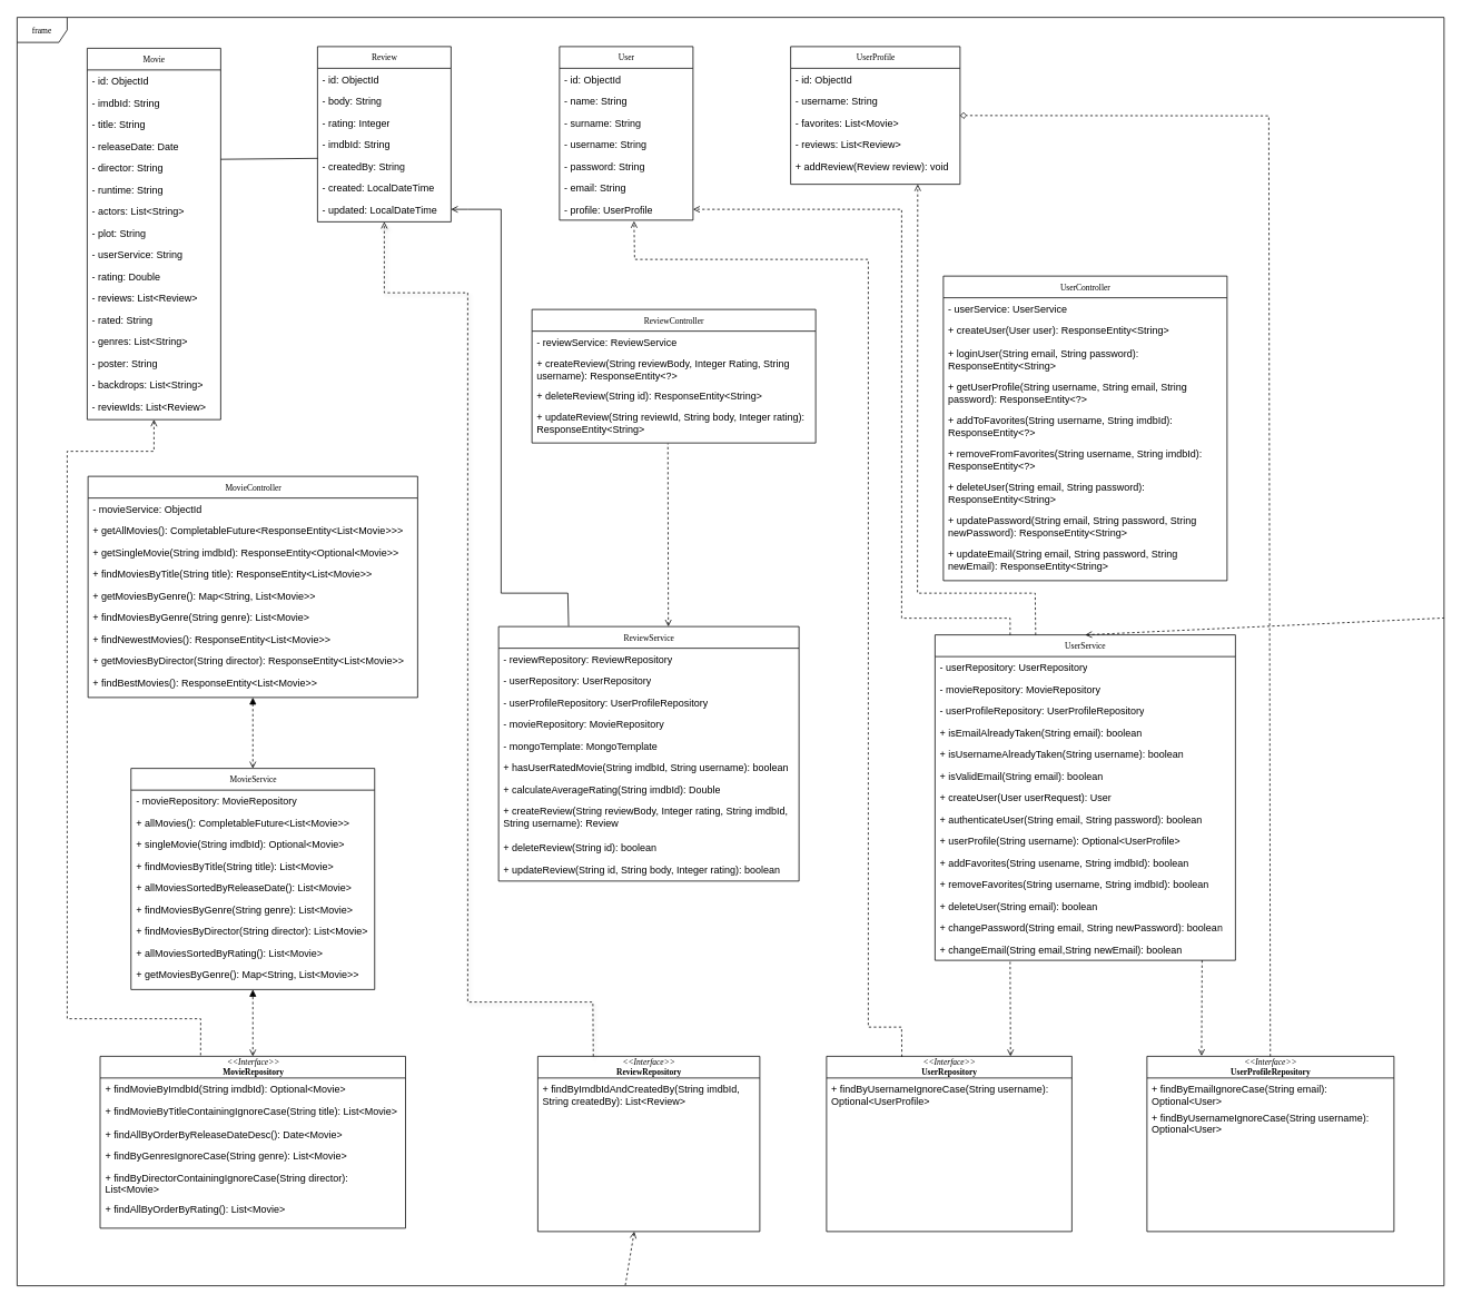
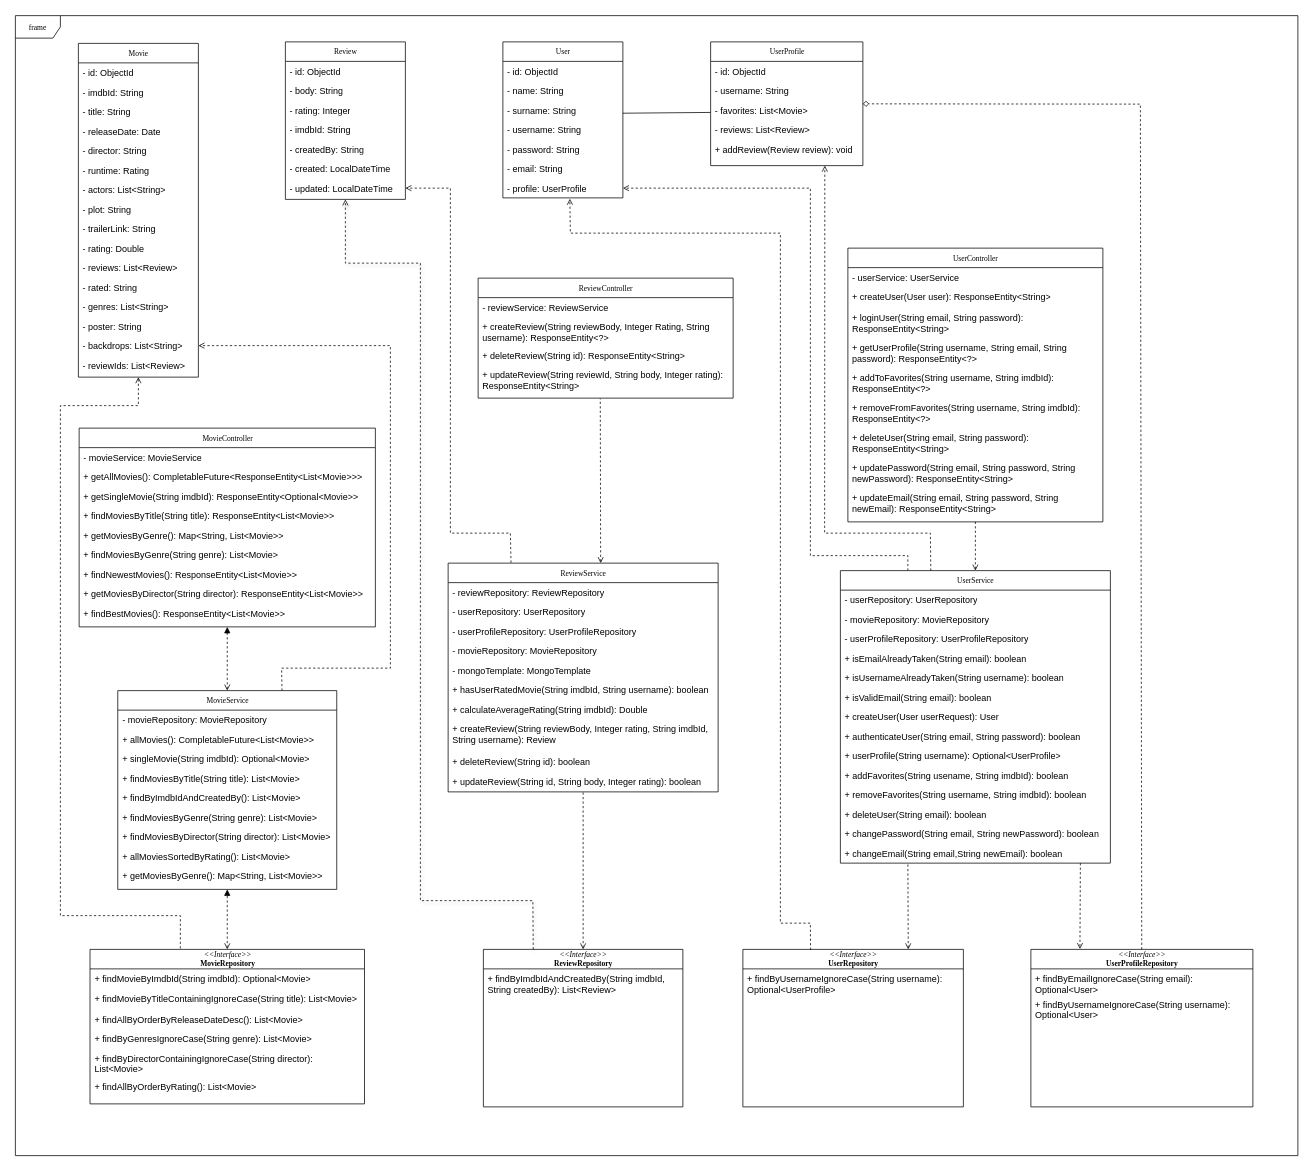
+ <mxCell id="124" value="" style="endArrow=none;html=1;rounded=0;exitX=0.999;exitY=0.658;exitDx=0;exitDy=0;exitPerimeter=0;entryX=-0.001;entryY=0.618;entryDx=0;entryDy=0;entryPerimeter=0;" parent="1" source="31" target="39" edge="1"><mxGeometry width="50" height="50" relative="1" as="geometry"><mxPoint x="840" y="210" as="sourcePoint" /><mxPoint x="890" y="160" as="targetPoint" /></mxGeometry></mxCell>
- <mxCell id="125" value="" style="endArrow=none;html=1;rounded=0;exitX=1.001;exitY=0.118;exitDx=0;exitDy=0;entryX=0.002;entryY=0.152;entryDx=0;entryDy=0;entryPerimeter=0;exitPerimeter=0;" parent="1" source="8" target="25" edge="1"><mxGeometry width="50" height="50" relative="1" as="geometry"><mxPoint x="340" y="170" as="sourcePoint" /><mxPoint x="390" y="120" as="targetPoint" /></mxGeometry></mxCell>
- <mxCell id="9" value="- runtime: String" style="text;html=1;strokeColor=none;fillColor=none;align=left;verticalAlign=top;spacingLeft=4;spacingRight=4;whiteSpace=wrap;overflow=hidden;rotatable=0;points=[[0,0.5],[1,0.5]];portConstraint=eastwest;" parent="3" vertex="1"><mxGeometry y="156" width="160" height="26" as="geometry" /></mxCell>
+ <mxCell id="9" value="- runtime: Rating" style="text;html=1;strokeColor=none;fillColor=none;align=left;verticalAlign=top;spacingLeft=4;spacingRight=4;whiteSpace=wrap;overflow=hidden;rotatable=0;points=[[0,0.5],[1,0.5]];portConstraint=eastwest;" parent="3" vertex="1"><mxGeometry y="156" width="160" height="26" as="geometry" /></mxCell>
- <mxCell id="12" value="- userService: String" style="text;html=1;strokeColor=none;fillColor=none;align=left;verticalAlign=top;spacingLeft=4;spacingRight=4;whiteSpace=wrap;overflow=hidden;rotatable=0;points=[[0,0.5],[1,0.5]];portConstraint=eastwest;" parent="3" vertex="1"><mxGeometry y="234" width="160" height="26" as="geometry" /></mxCell>
+ <mxCell id="12" value="- trailerLink: String" style="text;html=1;strokeColor=none;fillColor=none;align=left;verticalAlign=top;spacingLeft=4;spacingRight=4;whiteSpace=wrap;overflow=hidden;rotatable=0;points=[[0,0.5],[1,0.5]];portConstraint=eastwest;" parent="3" vertex="1"><mxGeometry y="234" width="160" height="26" as="geometry" /></mxCell>
- <mxCell id="129" value="" style="endArrow=open;html=1;rounded=0;startArrow=none;startFill=0;endFill=0;dashed=0;entryX=1;entryY=0.5;entryDx=0;entryDy=0;exitX=0.233;exitY=-0.002;exitDx=0;exitDy=0;exitPerimeter=0;" parent="1" source="52" target="27" edge="1"><mxGeometry width="50" height="50" relative="1" as="geometry"><mxPoint x="750" y="980" as="sourcePoint" /><mxPoint x="523" y="270" as="targetPoint" /><Array as="points"><mxPoint x="680" y="710" /><mxPoint x="600" y="710" /><mxPoint x="600" y="250" /><mxPoint x="560" y="250" /></Array></mxGeometry></mxCell>
+ <mxCell id="129" value="" style="endArrow=open;html=1;rounded=0;startArrow=none;startFill=0;endFill=0;dashed=1;entryX=1;entryY=0.5;entryDx=0;entryDy=0;exitX=0.233;exitY=-0.002;exitDx=0;exitDy=0;exitPerimeter=0;" parent="1" source="52" target="27" edge="1"><mxGeometry width="50" height="50" relative="1" as="geometry"><mxPoint x="750" y="980" as="sourcePoint" /><mxPoint x="523" y="270" as="targetPoint" /><Array as="points"><mxPoint x="680" y="710" /><mxPoint x="600" y="710" /><mxPoint x="600" y="250" /><mxPoint x="560" y="250" /></Array></mxGeometry></mxCell>
- <mxCell id="79" value="- movieService: ObjectId" style="text;html=1;strokeColor=none;fillColor=none;align=left;verticalAlign=top;spacingLeft=4;spacingRight=4;whiteSpace=wrap;overflow=hidden;rotatable=0;points=[[0,0.5],[1,0.5]];portConstraint=eastwest;" parent="78" vertex="1"><mxGeometry y="26" width="395" height="26" as="geometry" /></mxCell>
+ <mxCell id="79" value="- movieService: MovieService" style="text;html=1;strokeColor=none;fillColor=none;align=left;verticalAlign=top;spacingLeft=4;spacingRight=4;whiteSpace=wrap;overflow=hidden;rotatable=0;points=[[0,0.5],[1,0.5]];portConstraint=eastwest;" parent="78" vertex="1"><mxGeometry y="26" width="395" height="26" as="geometry" /></mxCell>
+ <mxCell id="128" value="" style="endArrow=open;html=1;rounded=0;startArrow=none;startFill=0;endFill=0;dashed=1;entryX=1;entryY=0.5;entryDx=0;entryDy=0;exitX=0.75;exitY=0;exitDx=0;exitDy=0;" parent="1" source="42" target="18" edge="1"><mxGeometry width="50" height="50" relative="1" as="geometry"><mxPoint x="400" y="950" as="sourcePoint" /><mxPoint x="450" y="900" as="targetPoint" /><Array as="points"><mxPoint x="375" y="890" /><mxPoint x="520" y="890" /><mxPoint x="520" y="460" /></Array></mxGeometry></mxCell>
- <mxCell id="118" value="" style="endArrow=none;html=1;rounded=0;exitX=0.5;exitY=0;exitDx=0;exitDy=0;dashed=1;startArrow=open;startFill=0;" parent="1" source="63" target="2" edge="1"><mxGeometry width="50" height="50" relative="1" as="geometry"><mxPoint x="990" y="720" as="sourcePoint" /><mxPoint x="1300" y="700" as="targetPoint" /></mxGeometry></mxCell>
+ <mxCell id="118" value="" style="endArrow=none;html=1;rounded=0;exitX=0.5;exitY=0;exitDx=0;exitDy=0;entryX=0.5;entryY=1;entryDx=0;entryDy=0;dashed=1;startArrow=open;startFill=0;" parent="1" source="63" target="93" edge="1"><mxGeometry width="50" height="50" relative="1" as="geometry"><mxPoint x="990" y="720" as="sourcePoint" /><mxPoint x="1300" y="700" as="targetPoint" /></mxGeometry></mxCell>
- <mxCell id="47" value="+ allMoviesSortedByReleaseDate(): List&amp;lt;Movie&amp;gt;" style="text;html=1;strokeColor=none;fillColor=none;align=left;verticalAlign=top;spacingLeft=4;spacingRight=4;whiteSpace=wrap;overflow=hidden;rotatable=0;points=[[0,0.5],[1,0.5]];portConstraint=eastwest;" parent="42" vertex="1"><mxGeometry y="130" width="292" height="26" as="geometry" /></mxCell>
+ <mxCell id="47" value="+ findByImdbIdAndCreatedBy(): List&amp;lt;Movie&amp;gt;" style="text;html=1;strokeColor=none;fillColor=none;align=left;verticalAlign=top;spacingLeft=4;spacingRight=4;whiteSpace=wrap;overflow=hidden;rotatable=0;points=[[0,0.5],[1,0.5]];portConstraint=eastwest;" parent="42" vertex="1"><mxGeometry y="130" width="292" height="26" as="geometry" /></mxCell>
- <mxCell id="106" value="+ findAllByOrderByReleaseDateDesc(): Date&amp;lt;Movie&amp;gt;" style="text;html=1;strokeColor=none;fillColor=none;align=left;verticalAlign=top;spacingLeft=4;spacingRight=4;whiteSpace=wrap;overflow=hidden;rotatable=0;points=[[0,0.5],[1,0.5]];portConstraint=eastwest;" parent="103" vertex="1"><mxGeometry y="80" width="366" height="26" as="geometry" /></mxCell>
+ <mxCell id="106" value="+ findAllByOrderByReleaseDateDesc(): List&amp;lt;Movie&amp;gt;" style="text;html=1;strokeColor=none;fillColor=none;align=left;verticalAlign=top;spacingLeft=4;spacingRight=4;whiteSpace=wrap;overflow=hidden;rotatable=0;points=[[0,0.5],[1,0.5]];portConstraint=eastwest;" parent="103" vertex="1"><mxGeometry y="80" width="366" height="26" as="geometry" /></mxCell>
- <mxCell id="120" value="" style="endArrow=none;html=1;rounded=0;dashed=1;startArrow=open;startFill=0;" parent="1" source="110" target="2" edge="1"><mxGeometry width="50" height="50" relative="1" as="geometry"><mxPoint x="650" y="1160" as="sourcePoint" /><mxPoint x="700" y="1110" as="targetPoint" /></mxGeometry></mxCell>
+ <mxCell id="120" value="" style="endArrow=none;html=1;rounded=0;dashed=1;startArrow=open;startFill=0;" parent="1" source="110" target="52" edge="1"><mxGeometry width="50" height="50" relative="1" as="geometry"><mxPoint x="650" y="1160" as="sourcePoint" /><mxPoint x="700" y="1110" as="targetPoint" /></mxGeometry></mxCell>
